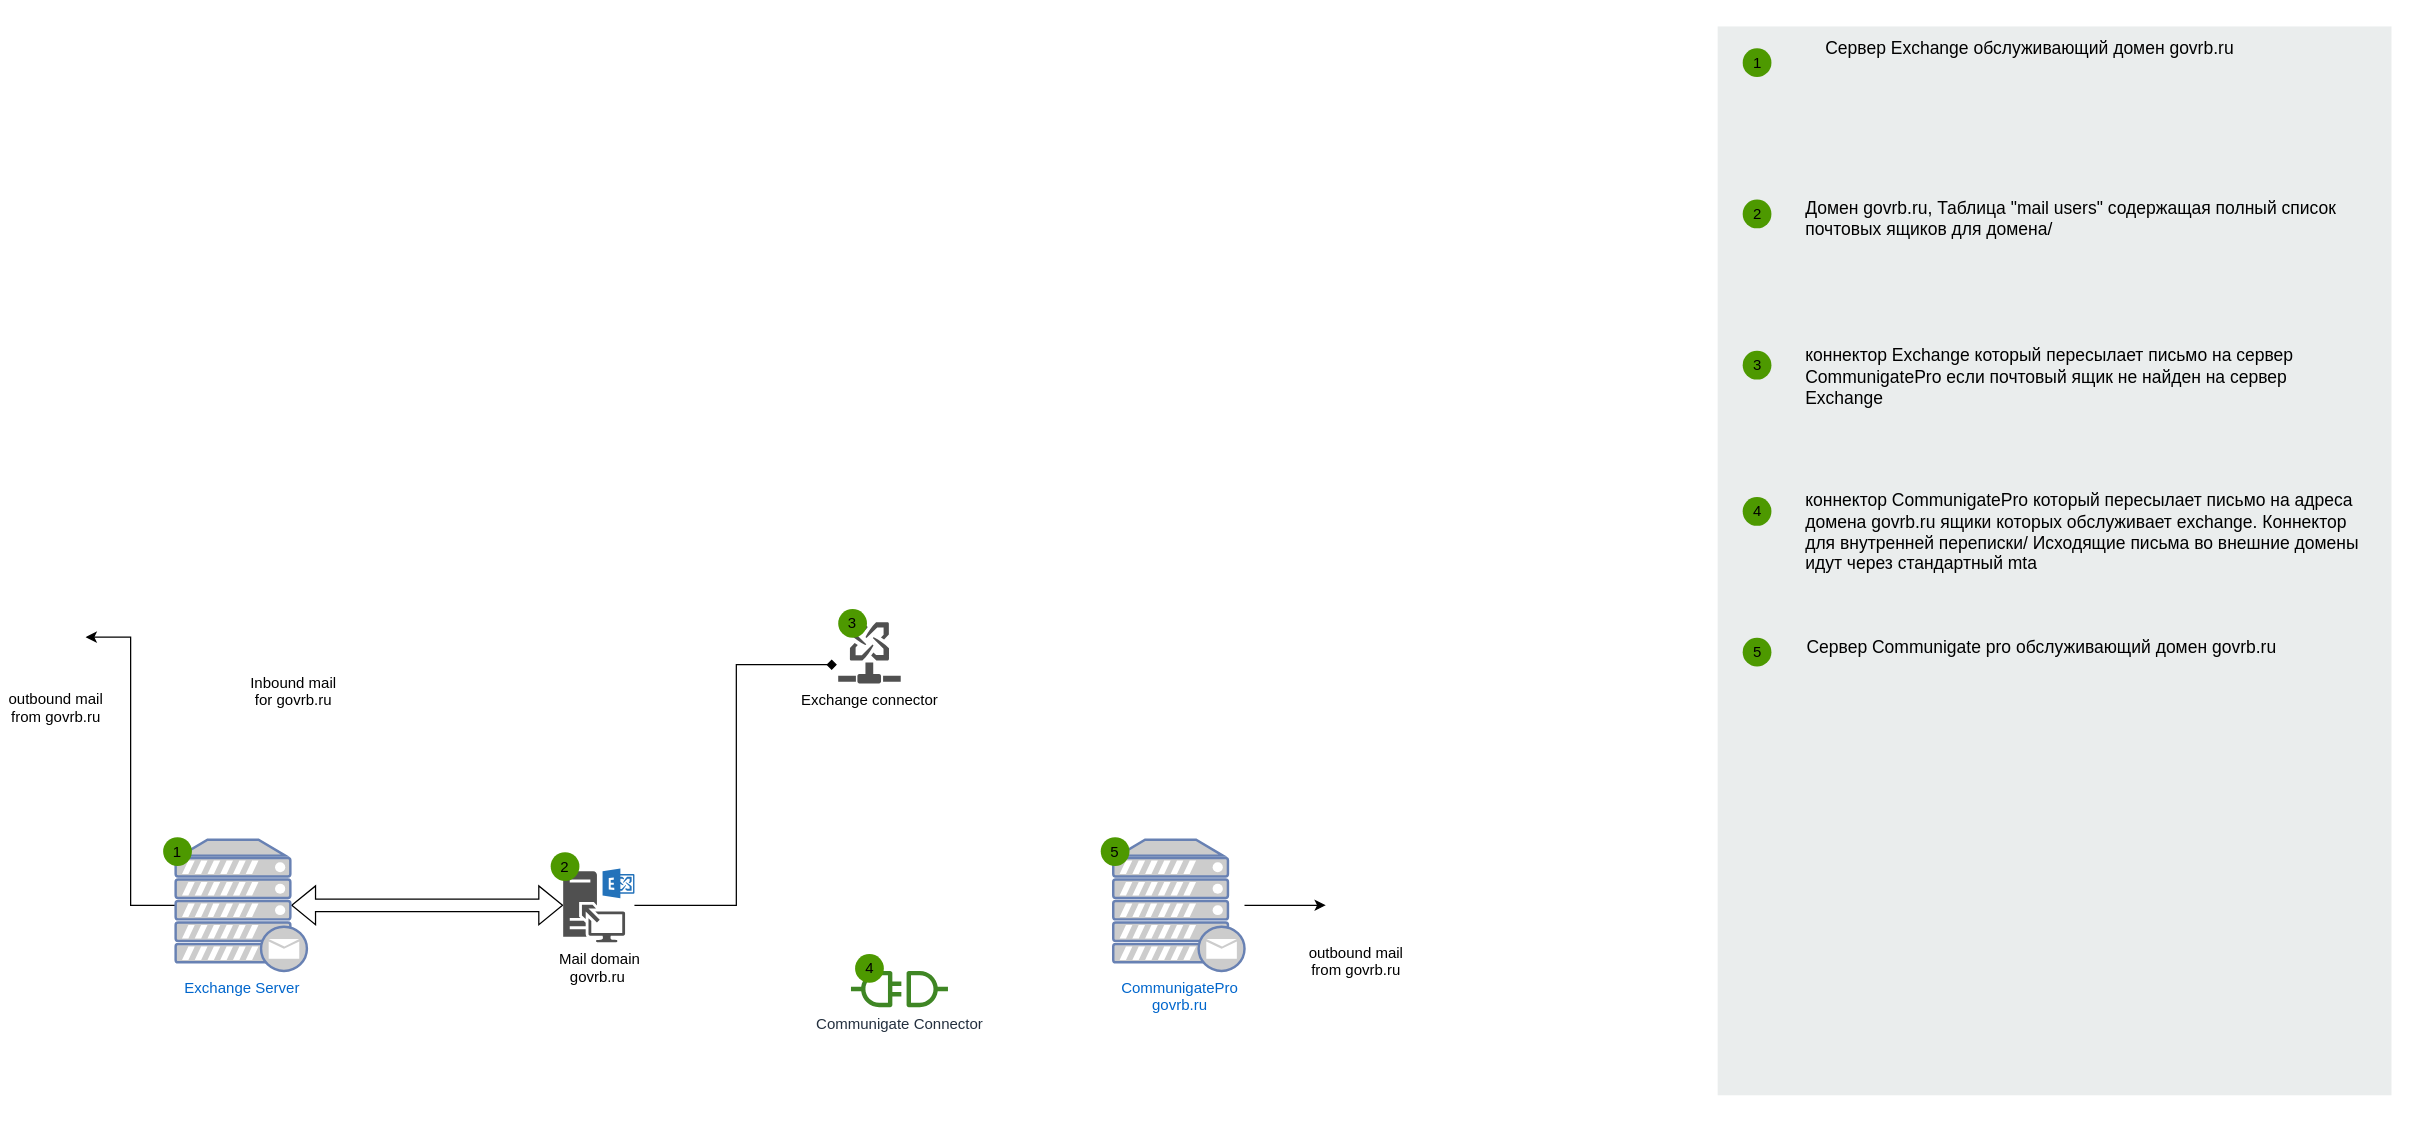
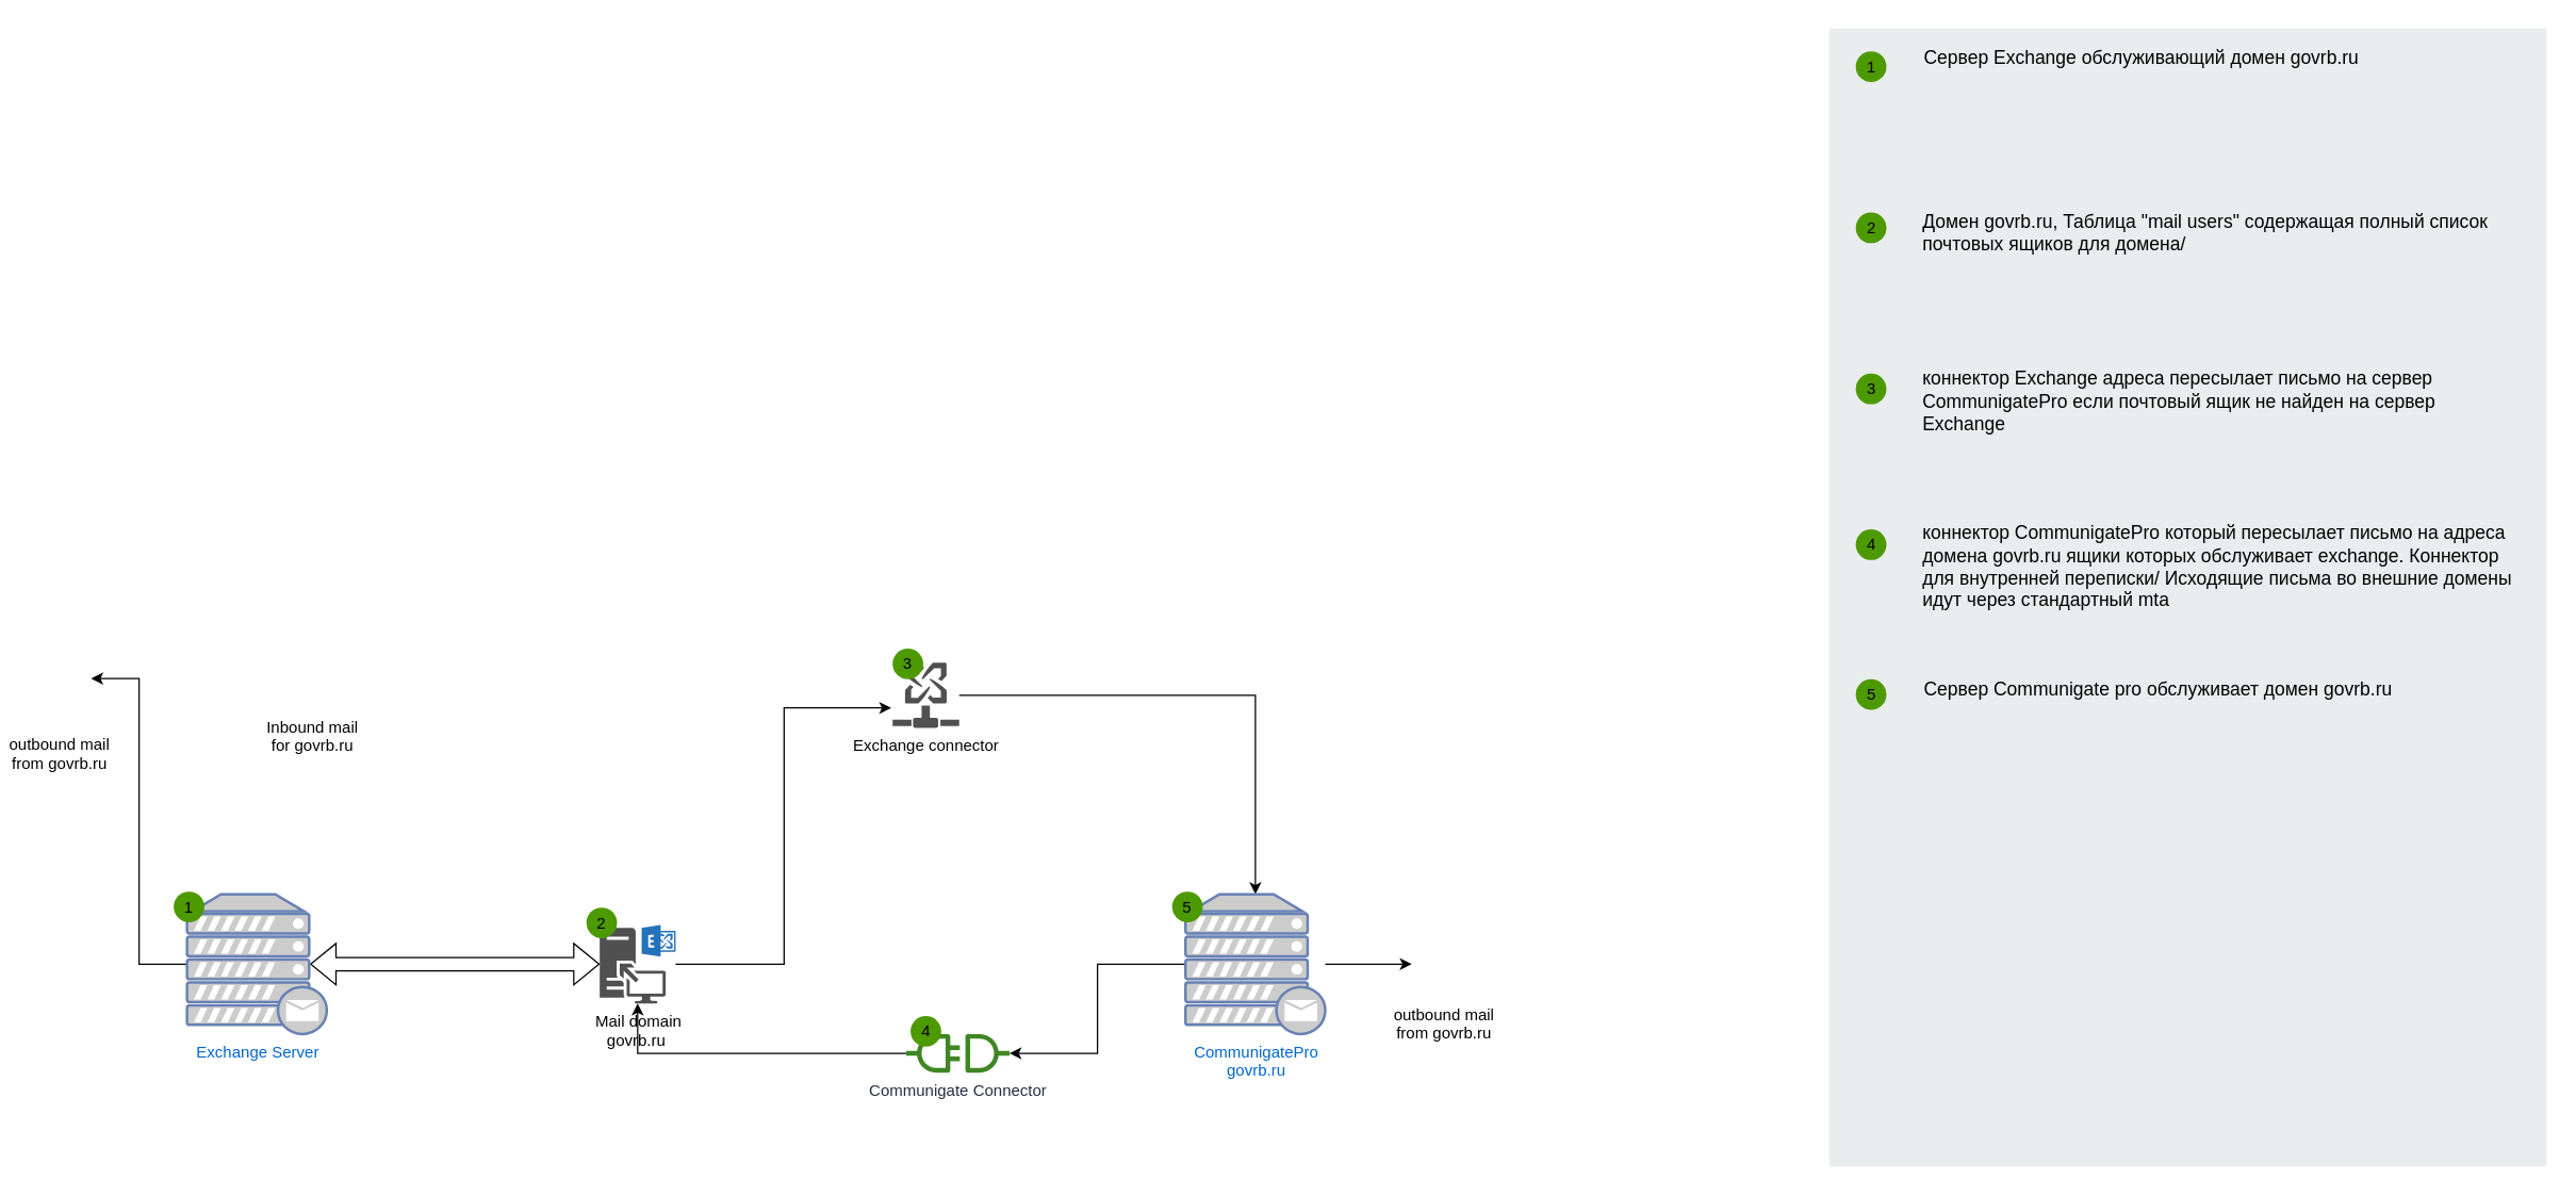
- <mxCell id="3" value="Сервер Exchange обслуживающий домен govrb.ru&amp;nbsp;" style="text;html=1;align=left;verticalAlign=top;spacingTop=-4;fontSize=14;labelBackgroundColor=none;whiteSpace=wrap;" parent="1" vertex="1"><mxGeometry x="1458" y="26.5" width="449" height="118" as="geometry" /></mxCell>
+ <mxCell id="3" value="Сервер Exchange обслуживающий домен govrb.ru&amp;nbsp;" style="text;html=1;align=left;verticalAlign=top;spacingTop=-4;fontSize=14;labelBackgroundColor=none;whiteSpace=wrap;" parent="1" vertex="1"><mxGeometry x="1443" y="31.5" width="449" height="118" as="geometry" /></mxCell>
- <mxCell id="5" value="&lt;span&gt;коннектор Exchange который пересылает письмо на сервер CommunigatePro если почтовый ящик не найден на сервер Exchange&lt;/span&gt;" style="text;html=1;align=left;verticalAlign=top;spacingTop=-4;fontSize=14;labelBackgroundColor=none;whiteSpace=wrap;" parent="1" vertex="1"><mxGeometry x="1442" y="272.5" width="450" height="117" as="geometry" /></mxCell>
+ <mxCell id="5" value="&lt;span&gt;коннектор Exchange адреса пересылает письмо на сервер CommunigatePro если почтовый ящик не найден на сервер Exchange&lt;/span&gt;" style="text;html=1;align=left;verticalAlign=top;spacingTop=-4;fontSize=14;labelBackgroundColor=none;whiteSpace=wrap;" parent="1" vertex="1"><mxGeometry x="1442" y="272.5" width="450" height="117" as="geometry" /></mxCell>
- <mxCell id="7" value="&lt;span&gt;Сервер Communigate pro обслуживающий домен govrb.ru&lt;/span&gt;" style="text;html=1;align=left;verticalAlign=top;spacingTop=-4;fontSize=14;labelBackgroundColor=none;whiteSpace=wrap;" parent="1" vertex="1"><mxGeometry x="1443" y="505.5" width="449" height="114" as="geometry" /></mxCell>
+ <mxCell id="7" value="&lt;span&gt;Сервер Communigate pro обслуживает домен govrb.ru&lt;/span&gt;" style="text;html=1;align=left;verticalAlign=top;spacingTop=-4;fontSize=14;labelBackgroundColor=none;whiteSpace=wrap;" parent="1" vertex="1"><mxGeometry x="1443" y="505.5" width="449" height="114" as="geometry" /></mxCell>
+ <mxCell id="13" style="edgeStyle=orthogonalEdgeStyle;rounded=0;orthogonalLoop=1;jettySize=auto;html=1;" edge="1" parent="1" source="24" target="36"><mxGeometry relative="1" as="geometry" /></mxCell>
- <mxCell id="14" style="edgeStyle=orthogonalEdgeStyle;rounded=0;orthogonalLoop=1;jettySize=auto;html=1;entryX=-0.02;entryY=0.694;entryDx=0;entryDy=0;entryPerimeter=0;endArrow=diamond;" edge="1" parent="1" source="30" target="24"><mxGeometry relative="1" as="geometry" /></mxCell>
+ <mxCell id="14" style="edgeStyle=orthogonalEdgeStyle;rounded=0;orthogonalLoop=1;jettySize=auto;html=1;entryX=-0.02;entryY=0.694;entryDx=0;entryDy=0;entryPerimeter=0;" edge="1" parent="1" source="30" target="24"><mxGeometry relative="1" as="geometry" /></mxCell>
+ <mxCell id="16" style="edgeStyle=orthogonalEdgeStyle;rounded=0;orthogonalLoop=1;jettySize=auto;html=1;" edge="1" parent="1" source="36" target="27"><mxGeometry relative="1" as="geometry" /></mxCell>
+ <mxCell id="17" style="edgeStyle=orthogonalEdgeStyle;rounded=0;orthogonalLoop=1;jettySize=auto;html=1;" edge="1" parent="1" source="27" target="30"><mxGeometry relative="1" as="geometry" /></mxCell>
